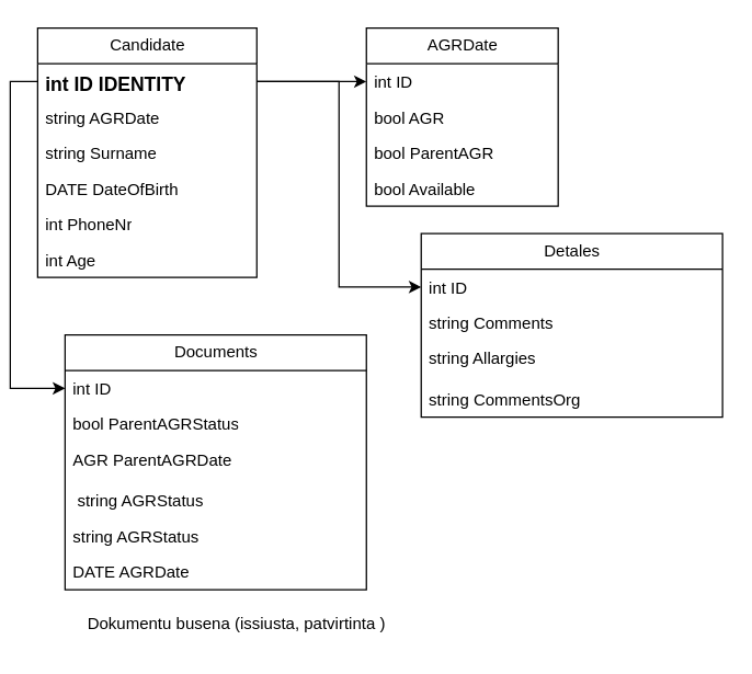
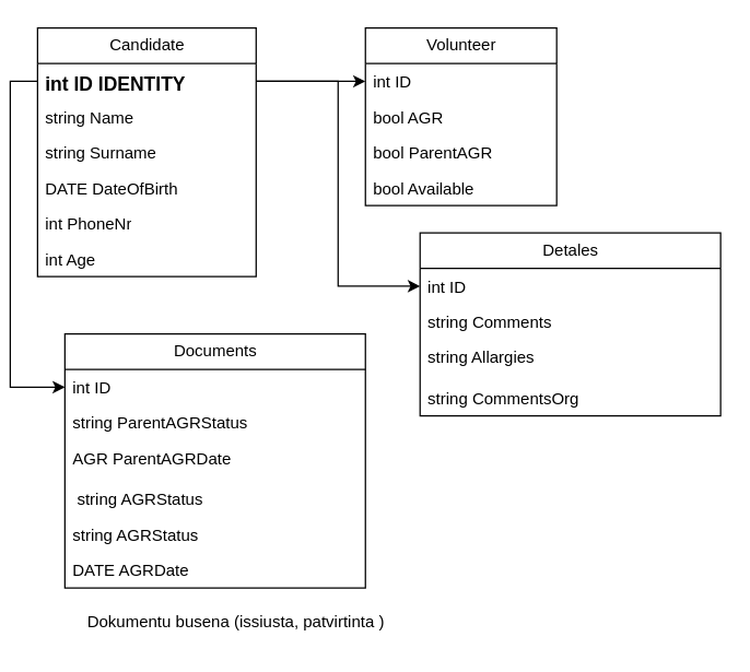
- <mxCell id="9" value="AGRDate" style="swimlane;fontStyle=0;childLayout=stackLayout;horizontal=1;startSize=26;fillColor=none;horizontalStack=0;resizeParent=1;resizeParentMax=0;resizeLast=0;collapsible=1;marginBottom=0;html=1;" parent="1" vertex="1"><mxGeometry x="260" y="20" width="140" height="130" as="geometry" /></mxCell>
+ <mxCell id="9" value="Volunteer" style="swimlane;fontStyle=0;childLayout=stackLayout;horizontal=1;startSize=26;fillColor=none;horizontalStack=0;resizeParent=1;resizeParentMax=0;resizeLast=0;collapsible=1;marginBottom=0;html=1;" parent="1" vertex="1"><mxGeometry x="260" y="20" width="140" height="130" as="geometry" /></mxCell>
- <mxCell id="16" value="string AGRDate" style="text;strokeColor=none;fillColor=none;align=left;verticalAlign=top;spacingLeft=4;spacingRight=4;overflow=hidden;rotatable=0;points=[[0,0.5],[1,0.5]];portConstraint=eastwest;whiteSpace=wrap;html=1;" parent="14" vertex="1"><mxGeometry y="52" width="160" height="26" as="geometry" /></mxCell>
+ <mxCell id="16" value="string Name" style="text;strokeColor=none;fillColor=none;align=left;verticalAlign=top;spacingLeft=4;spacingRight=4;overflow=hidden;rotatable=0;points=[[0,0.5],[1,0.5]];portConstraint=eastwest;whiteSpace=wrap;html=1;" parent="14" vertex="1"><mxGeometry y="52" width="160" height="26" as="geometry" /></mxCell>
- <mxCell id="4" value="bool ParentAGRStatus" style="text;strokeColor=none;fillColor=none;align=left;verticalAlign=top;spacingLeft=4;spacingRight=4;overflow=hidden;rotatable=0;points=[[0,0.5],[1,0.5]];portConstraint=eastwest;whiteSpace=wrap;html=1;" parent="2" vertex="1"><mxGeometry y="52" width="220" height="26" as="geometry" /></mxCell>
+ <mxCell id="4" value="string ParentAGRStatus" style="text;strokeColor=none;fillColor=none;align=left;verticalAlign=top;spacingLeft=4;spacingRight=4;overflow=hidden;rotatable=0;points=[[0,0.5],[1,0.5]];portConstraint=eastwest;whiteSpace=wrap;html=1;" parent="2" vertex="1"><mxGeometry y="52" width="220" height="26" as="geometry" /></mxCell>
